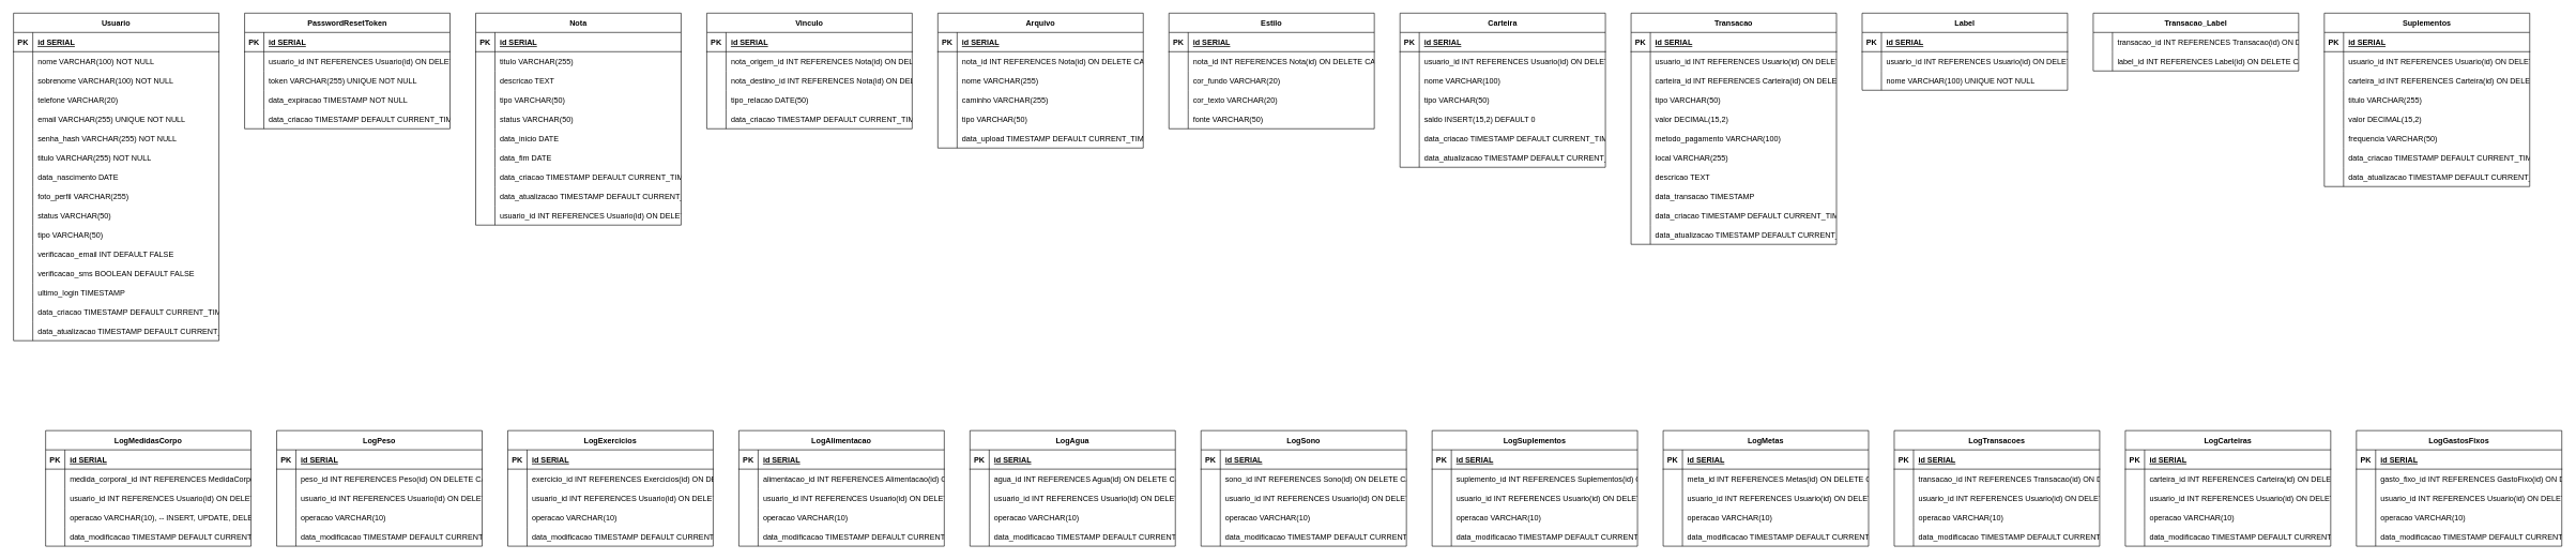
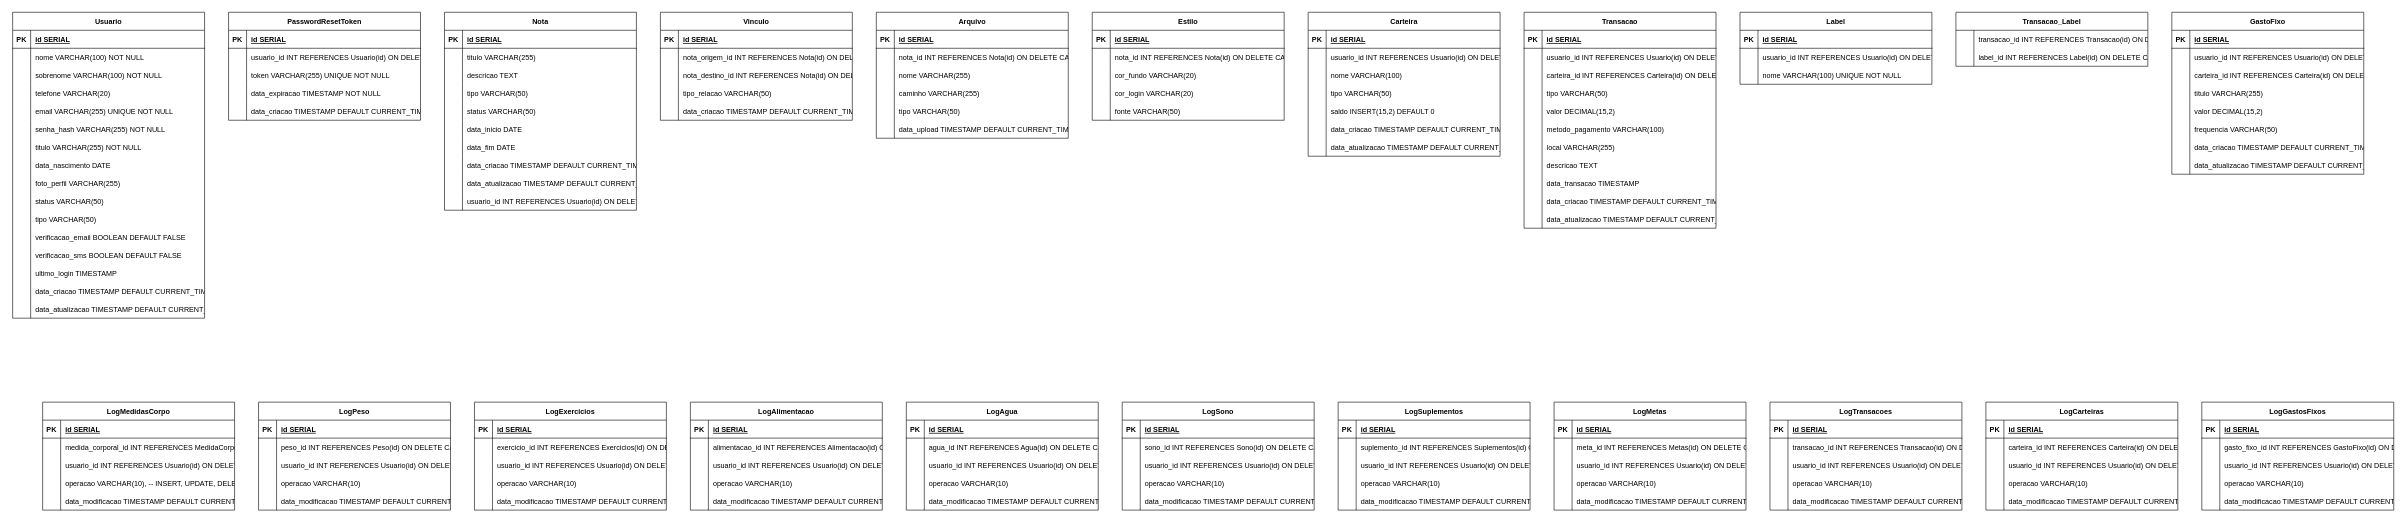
- <mxCell id="222" value="Suplementos" style="shape=table;startSize=30;container=1;collapsible=1;childLayout=tableLayout;fixedRows=1;rowLines=0;fontStyle=1;align=center;resizeLast=1;" vertex="1" parent="1"><mxGeometry x="3620" y="20" width="320" height="270" as="geometry" /></mxCell>
+ <mxCell id="222" value="GastoFixo" style="shape=table;startSize=30;container=1;collapsible=1;childLayout=tableLayout;fixedRows=1;rowLines=0;fontStyle=1;align=center;resizeLast=1;" vertex="1" parent="1"><mxGeometry x="3620" y="20" width="320" height="270" as="geometry" /></mxCell>
- <mxCell id="110" value="tipo_relacao DATE(50)" style="shape=partialRectangle;overflow=hidden;connectable=0;fillColor=none;align=left;strokeColor=inherit;top=0;left=0;bottom=0;right=0;spacingLeft=6;" vertex="1" parent="108"><mxGeometry x="30" width="290" height="30" as="geometry"><mxRectangle width="290" height="30" as="alternateBounds" /></mxGeometry></mxCell>
+ <mxCell id="110" value="tipo_relacao VARCHAR(50)" style="shape=partialRectangle;overflow=hidden;connectable=0;fillColor=none;align=left;strokeColor=inherit;top=0;left=0;bottom=0;right=0;spacingLeft=6;" vertex="1" parent="108"><mxGeometry x="30" width="290" height="30" as="geometry"><mxRectangle width="290" height="30" as="alternateBounds" /></mxGeometry></mxCell>
- <mxCell id="145" value="cor_texto VARCHAR(20)" style="shape=partialRectangle;overflow=hidden;connectable=0;fillColor=none;align=left;strokeColor=inherit;top=0;left=0;bottom=0;right=0;spacingLeft=6;" vertex="1" parent="143"><mxGeometry x="30" width="290" height="30" as="geometry"><mxRectangle width="290" height="30" as="alternateBounds" /></mxGeometry></mxCell>
+ <mxCell id="145" value="cor_login VARCHAR(20)" style="shape=partialRectangle;overflow=hidden;connectable=0;fillColor=none;align=left;strokeColor=inherit;top=0;left=0;bottom=0;right=0;spacingLeft=6;" vertex="1" parent="143"><mxGeometry x="30" width="290" height="30" as="geometry"><mxRectangle width="290" height="30" as="alternateBounds" /></mxGeometry></mxCell>
- <mxCell id="38" value="verificacao_email INT DEFAULT FALSE" style="shape=partialRectangle;overflow=hidden;connectable=0;fillColor=none;align=left;strokeColor=inherit;top=0;left=0;bottom=0;right=0;spacingLeft=6;" vertex="1" parent="36"><mxGeometry x="30" width="290" height="30" as="geometry"><mxRectangle width="290" height="30" as="alternateBounds" /></mxGeometry></mxCell>
+ <mxCell id="38" value="verificacao_email BOOLEAN DEFAULT FALSE" style="shape=partialRectangle;overflow=hidden;connectable=0;fillColor=none;align=left;strokeColor=inherit;top=0;left=0;bottom=0;right=0;spacingLeft=6;" vertex="1" parent="36"><mxGeometry x="30" width="290" height="30" as="geometry"><mxRectangle width="290" height="30" as="alternateBounds" /></mxGeometry></mxCell>
